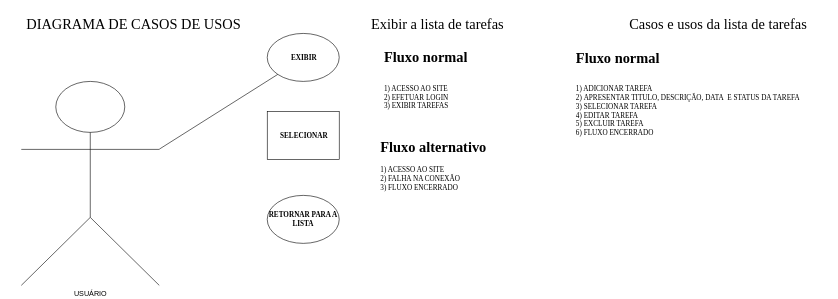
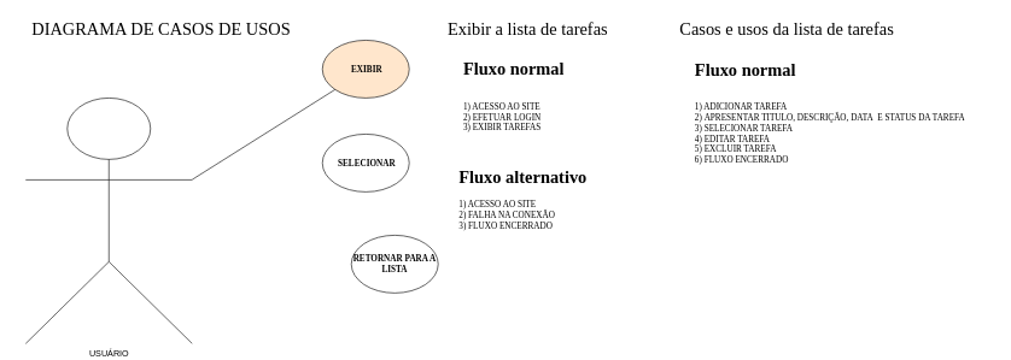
- <mxCell id="8" value="&lt;font style=&quot;font-size: 24px;&quot; face=&quot;Times New Roman&quot;&gt;Casos e usos da lista de tarefas&lt;/font&gt;" style="text;html=1;strokeColor=none;fillColor=none;align=center;verticalAlign=middle;whiteSpace=wrap;rounded=0;" parent="1" vertex="1"><mxGeometry x="1039" y="20" width="316" height="40" as="geometry" /></mxCell>
+ <mxCell id="8" value="&lt;font style=&quot;font-size: 24px;&quot; face=&quot;Times New Roman&quot;&gt;Casos e usos da lista de tarefas&lt;/font&gt;" style="text;html=1;strokeColor=none;fillColor=none;align=center;verticalAlign=middle;whiteSpace=wrap;rounded=0;" parent="1" vertex="1"><mxGeometry x="929" y="20" width="316" height="40" as="geometry" /></mxCell>
- <mxCell id="3" value="&lt;font face=&quot;Times New Roman&quot;&gt;&lt;b&gt;&amp;nbsp; EXIBIR&lt;span style=&quot;white-space: pre;&quot;&gt; &lt;/span&gt;&lt;/b&gt;&lt;/font&gt;" style="ellipse;whiteSpace=wrap;html=1;align=center;" parent="1" vertex="1"><mxGeometry x="445" y="55" width="120" height="80" as="geometry" /></mxCell>
+ <mxCell id="3" value="&lt;font face=&quot;Times New Roman&quot;&gt;&lt;b&gt;&amp;nbsp; EXIBIR&lt;span style=&quot;white-space: pre;&quot;&gt; &lt;/span&gt;&lt;/b&gt;&lt;/font&gt;" style="ellipse;whiteSpace=wrap;html=1;align=center;fillColor=#ffe6cc;" parent="1" vertex="1"><mxGeometry x="445" y="55" width="120" height="80" as="geometry" /></mxCell>
- <mxCell id="4" value="&lt;font face=&quot;Times New Roman&quot;&gt;&lt;b&gt;&amp;nbsp;SELECIONAR&lt;/b&gt;&lt;/font&gt;" style="whiteSpace=wrap;html=1;rounded=0;" parent="1" vertex="1"><mxGeometry x="445" y="185" width="120" height="80" as="geometry" /></mxCell>
+ <mxCell id="4" value="&lt;font face=&quot;Times New Roman&quot;&gt;&lt;b&gt;&amp;nbsp;SELECIONAR&lt;/b&gt;&lt;/font&gt;" style="ellipse;whiteSpace=wrap;html=1;" parent="1" vertex="1"><mxGeometry x="445" y="185" width="120" height="80" as="geometry" /></mxCell>
- <mxCell id="5" value="&lt;font face=&quot;Times New Roman&quot;&gt;&lt;b&gt;RETORNAR PARA A LISTA&lt;/b&gt;&lt;/font&gt;" style="ellipse;whiteSpace=wrap;html=1;" parent="1" vertex="1"><mxGeometry x="445" y="325" width="120" height="80" as="geometry" /></mxCell>
+ <mxCell id="5" value="&lt;font face=&quot;Times New Roman&quot;&gt;&lt;b&gt;RETORNAR PARA A LISTA&lt;/b&gt;&lt;/font&gt;" style="ellipse;whiteSpace=wrap;html=1;" parent="1" vertex="1"><mxGeometry x="485" y="325" width="120" height="80" as="geometry" /></mxCell>
